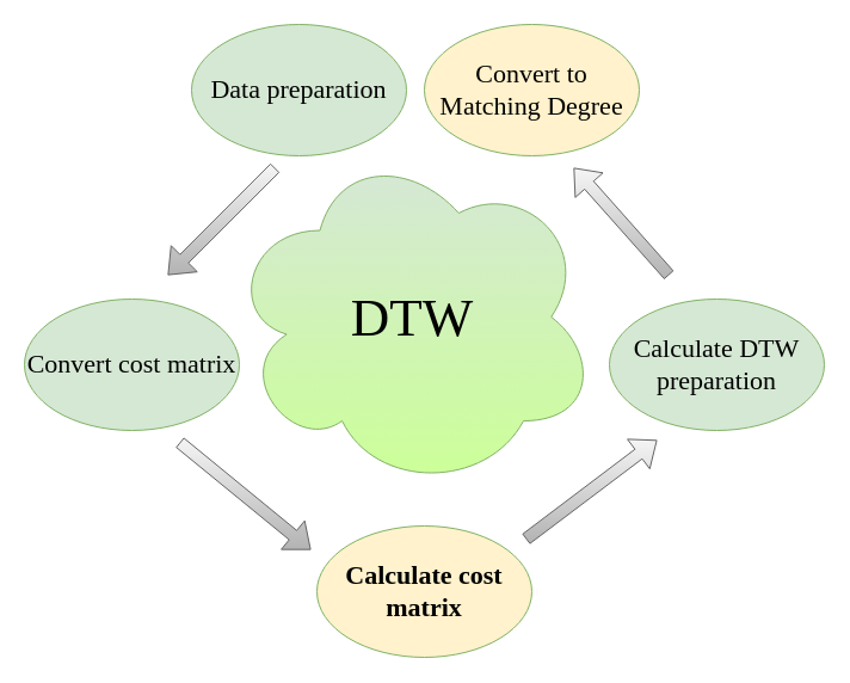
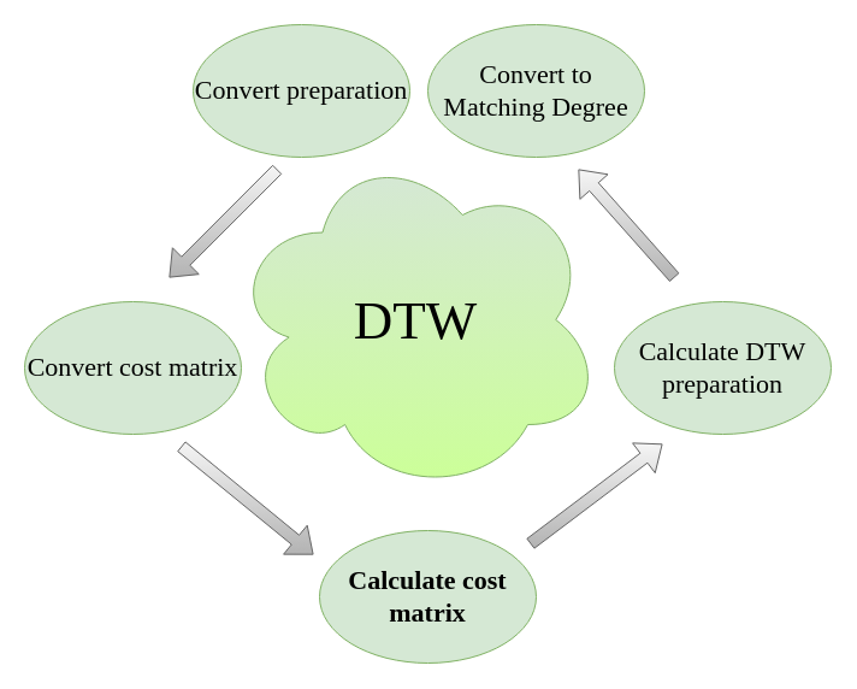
- <mxCell id="2" value="&lt;span style=&quot;font-family: &amp;#34;times new roman&amp;#34;&quot;&gt;&lt;font style=&quot;font-size: 22px&quot;&gt;Data preparation&lt;/font&gt;&lt;/span&gt;" style="ellipse;whiteSpace=wrap;html=1;fillColor=#d5e8d4;strokeColor=#82b366;" parent="1" vertex="1"><mxGeometry x="160" y="20" width="180" height="110" as="geometry" /></mxCell>
+ <mxCell id="2" value="&lt;span style=&quot;font-family: &amp;#34;times new roman&amp;#34;&quot;&gt;&lt;font style=&quot;font-size: 22px&quot;&gt;Convert preparation&lt;/font&gt;&lt;/span&gt;" style="ellipse;whiteSpace=wrap;html=1;fillColor=#d5e8d4;strokeColor=#82b366;" parent="1" vertex="1"><mxGeometry x="160" y="20" width="180" height="110" as="geometry" /></mxCell>
- <mxCell id="11" value="&lt;span style=&quot;font-family: &amp;#34;times new roman&amp;#34;&quot;&gt;&lt;font style=&quot;font-size: 22px&quot;&gt;Convert to Matching Degree&lt;/font&gt;&lt;/span&gt;" style="ellipse;whiteSpace=wrap;html=1;fillColor=#fff2cc;strokeColor=#82b366;" parent="1" vertex="1"><mxGeometry x="355" y="20" width="180" height="110" as="geometry" /></mxCell>
+ <mxCell id="11" value="&lt;span style=&quot;font-family: &amp;#34;times new roman&amp;#34;&quot;&gt;&lt;font style=&quot;font-size: 22px&quot;&gt;Convert to Matching Degree&lt;/font&gt;&lt;/span&gt;" style="ellipse;whiteSpace=wrap;html=1;fillColor=#d5e8d4;strokeColor=#82b366;" parent="1" vertex="1"><mxGeometry x="355" y="20" width="180" height="110" as="geometry" /></mxCell>
- <mxCell id="9" value="&lt;b style=&quot;font-family: &amp;#34;times new roman&amp;#34;&quot;&gt;&lt;font style=&quot;font-size: 22px&quot;&gt;Calculate cost matrix&lt;/font&gt;&lt;/b&gt;" style="ellipse;whiteSpace=wrap;html=1;fillColor=#fff2cc;strokeColor=#82b366;" parent="1" vertex="1"><mxGeometry x="265" y="440" width="180" height="110" as="geometry" /></mxCell>
+ <mxCell id="9" value="&lt;b style=&quot;font-family: &amp;#34;times new roman&amp;#34;&quot;&gt;&lt;font style=&quot;font-size: 22px&quot;&gt;Calculate cost matrix&lt;/font&gt;&lt;/b&gt;" style="ellipse;whiteSpace=wrap;html=1;fillColor=#d5e8d4;strokeColor=#82b366;" parent="1" vertex="1"><mxGeometry x="265" y="440" width="180" height="110" as="geometry" /></mxCell>
